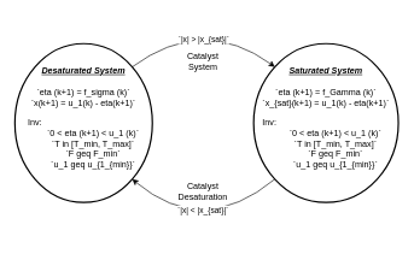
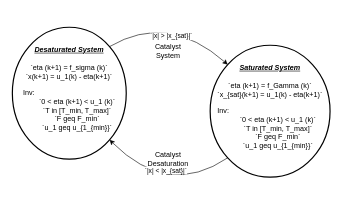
- <mxCell id="2" value="&lt;div style=&quot;&quot;&gt;&lt;b&gt;&lt;i&gt;&lt;u&gt;Desaturated System&lt;/u&gt;&lt;/i&gt;&lt;/b&gt;&lt;/div&gt;&lt;div style=&quot;&quot;&gt;&lt;br&gt;&lt;/div&gt;&lt;div style=&quot;&quot;&gt;&lt;span style=&quot;background-color: transparent; color: light-dark(rgb(0, 0, 0), rgb(255, 255, 255));&quot;&gt;`eta (k+1) = f_sigma (k)`&lt;/span&gt;&lt;/div&gt;&lt;div style=&quot;&quot;&gt;`x(k+1) = u_1(k) - eta(k+1)`&lt;/div&gt;&lt;div style=&quot;&quot;&gt;&lt;span style=&quot;background-color: transparent; color: light-dark(rgb(0, 0, 0), rgb(255, 255, 255));&quot;&gt;&lt;br&gt;&lt;/span&gt;&lt;/div&gt;&lt;div style=&quot;text-align: left;&quot;&gt;&lt;span style=&quot;background-color: transparent; color: light-dark(rgb(0, 0, 0), rgb(255, 255, 255));&quot;&gt;Inv:&lt;/span&gt;&lt;/div&gt;&lt;div style=&quot;&quot;&gt;&lt;span style=&quot;background-color: transparent; color: light-dark(rgb(0, 0, 0), rgb(255, 255, 255));&quot;&gt;&lt;span style=&quot;white-space: pre;&quot;&gt;&#09;&lt;/span&gt;`0 &amp;lt; eta (k+1) &amp;lt; u_1 (k)`&lt;br&gt;&lt;/span&gt;&lt;/div&gt;&lt;div style=&quot;&quot;&gt;&lt;span style=&quot;background-color: transparent; color: light-dark(rgb(0, 0, 0), rgb(255, 255, 255));&quot;&gt;&lt;span style=&quot;white-space: pre;&quot;&gt;&#09;&lt;/span&gt;`T in [T_min, T_max]`&lt;/span&gt;&lt;/div&gt;&lt;div style=&quot;&quot;&gt;&lt;span style=&quot;background-color: transparent; color: light-dark(rgb(0, 0, 0), rgb(255, 255, 255));&quot;&gt;&lt;span style=&quot;white-space: pre;&quot;&gt;&#09;&lt;/span&gt;`F geq F_min`&lt;br&gt;&lt;/span&gt;&lt;/div&gt;&lt;div style=&quot;&quot;&gt;&lt;span style=&quot;background-color: transparent; color: light-dark(rgb(0, 0, 0), rgb(255, 255, 255));&quot;&gt;&lt;span style=&quot;white-space: pre;&quot;&gt;&#09;&lt;/span&gt;`u_1 geq u_{1_{min}}`&lt;br&gt;&lt;/span&gt;&lt;/div&gt;&lt;div&gt;&lt;br&gt;&lt;/div&gt;" style="ellipse;whiteSpace=wrap;html=1;fillColor=none;strokeWidth=2;align=center;" vertex="1" parent="1"><mxGeometry x="20" y="60" width="190" height="220" as="geometry" /></mxCell>
+ <mxCell id="2" value="&lt;div style=&quot;&quot;&gt;&lt;b&gt;&lt;i&gt;&lt;u&gt;Desaturated System&lt;/u&gt;&lt;/i&gt;&lt;/b&gt;&lt;/div&gt;&lt;div style=&quot;&quot;&gt;&lt;br&gt;&lt;/div&gt;&lt;div style=&quot;&quot;&gt;&lt;span style=&quot;background-color: transparent; color: light-dark(rgb(0, 0, 0), rgb(255, 255, 255));&quot;&gt;`eta (k+1) = f_sigma (k)`&lt;/span&gt;&lt;/div&gt;&lt;div style=&quot;&quot;&gt;`x(k+1) = u_1(k) - eta(k+1)`&lt;/div&gt;&lt;div style=&quot;&quot;&gt;&lt;span style=&quot;background-color: transparent; color: light-dark(rgb(0, 0, 0), rgb(255, 255, 255));&quot;&gt;&lt;br&gt;&lt;/span&gt;&lt;/div&gt;&lt;div style=&quot;text-align: left;&quot;&gt;&lt;span style=&quot;background-color: transparent; color: light-dark(rgb(0, 0, 0), rgb(255, 255, 255));&quot;&gt;Inv:&lt;/span&gt;&lt;/div&gt;&lt;div style=&quot;&quot;&gt;&lt;span style=&quot;background-color: transparent; color: light-dark(rgb(0, 0, 0), rgb(255, 255, 255));&quot;&gt;&lt;span style=&quot;white-space: pre;&quot;&gt;&#09;&lt;/span&gt;`0 &amp;lt; eta (k+1) &amp;lt; u_1 (k)`&lt;br&gt;&lt;/span&gt;&lt;/div&gt;&lt;div style=&quot;&quot;&gt;&lt;span style=&quot;background-color: transparent; color: light-dark(rgb(0, 0, 0), rgb(255, 255, 255));&quot;&gt;&lt;span style=&quot;white-space: pre;&quot;&gt;&#09;&lt;/span&gt;`T in [T_min, T_max]`&lt;/span&gt;&lt;/div&gt;&lt;div style=&quot;&quot;&gt;&lt;span style=&quot;background-color: transparent; color: light-dark(rgb(0, 0, 0), rgb(255, 255, 255));&quot;&gt;&lt;span style=&quot;white-space: pre;&quot;&gt;&#09;&lt;/span&gt;`F geq F_min`&lt;br&gt;&lt;/span&gt;&lt;/div&gt;&lt;div style=&quot;&quot;&gt;&lt;span style=&quot;background-color: transparent; color: light-dark(rgb(0, 0, 0), rgb(255, 255, 255));&quot;&gt;&lt;span style=&quot;white-space: pre;&quot;&gt;&#09;&lt;/span&gt;`u_1 geq u_{1_{min}}`&lt;br&gt;&lt;/span&gt;&lt;/div&gt;&lt;div&gt;&lt;br&gt;&lt;/div&gt;" style="ellipse;whiteSpace=wrap;html=1;fillColor=none;strokeWidth=2;align=center;" vertex="1" parent="1"><mxGeometry x="20" y="45" width="190" height="220" as="geometry" /></mxCell>
- <mxCell id="7" value="&lt;div style=&quot;&quot;&gt;&lt;b&gt;&lt;i&gt;&lt;u&gt;Saturated System&lt;/u&gt;&lt;/i&gt;&lt;/b&gt;&lt;/div&gt;&lt;div style=&quot;&quot;&gt;&lt;br&gt;&lt;/div&gt;&lt;div style=&quot;&quot;&gt;&lt;span style=&quot;background-color: transparent; color: light-dark(rgb(0, 0, 0), rgb(255, 255, 255));&quot;&gt;`eta (k+1) = f_Gamma (k)`&lt;/span&gt;&lt;/div&gt;&lt;div style=&quot;&quot;&gt;`x_{sat}(k+1) = u_1(k) - eta(k+1)`&lt;/div&gt;&lt;div style=&quot;&quot;&gt;&lt;span style=&quot;background-color: transparent; color: light-dark(rgb(0, 0, 0), rgb(255, 255, 255));&quot;&gt;&lt;br&gt;&lt;/span&gt;&lt;/div&gt;&lt;div style=&quot;text-align: left;&quot;&gt;&lt;span style=&quot;background-color: transparent; color: light-dark(rgb(0, 0, 0), rgb(255, 255, 255));&quot;&gt;Inv:&lt;/span&gt;&lt;/div&gt;&lt;div style=&quot;&quot;&gt;&lt;span style=&quot;background-color: transparent; color: light-dark(rgb(0, 0, 0), rgb(255, 255, 255));&quot;&gt;&lt;span style=&quot;white-space: pre;&quot;&gt;&#09;&lt;/span&gt;`0 &amp;lt; eta (k+1) &amp;lt; u_1 (k)`&lt;br&gt;&lt;/span&gt;&lt;/div&gt;&lt;div style=&quot;&quot;&gt;&lt;span style=&quot;background-color: transparent; color: light-dark(rgb(0, 0, 0), rgb(255, 255, 255));&quot;&gt;&lt;span style=&quot;white-space: pre;&quot;&gt;&#09;&lt;/span&gt;`T in [T_min, T_max]`&lt;/span&gt;&lt;/div&gt;&lt;div style=&quot;&quot;&gt;&lt;span style=&quot;background-color: transparent; color: light-dark(rgb(0, 0, 0), rgb(255, 255, 255));&quot;&gt;&lt;span style=&quot;white-space: pre;&quot;&gt;&#09;&lt;/span&gt;`F geq F_min`&lt;br&gt;&lt;/span&gt;&lt;/div&gt;&lt;div style=&quot;&quot;&gt;&lt;span style=&quot;background-color: transparent; color: light-dark(rgb(0, 0, 0), rgb(255, 255, 255));&quot;&gt;&lt;span style=&quot;white-space: pre;&quot;&gt;&#09;&lt;/span&gt;`u_1 geq u_{1_{min}}`&lt;br&gt;&lt;/span&gt;&lt;/div&gt;&lt;div&gt;&lt;br&gt;&lt;/div&gt;" style="ellipse;whiteSpace=wrap;html=1;fillColor=none;strokeWidth=2;align=center;" vertex="1" parent="1"><mxGeometry x="350" y="60" width="200" height="220" as="geometry" /></mxCell>
+ <mxCell id="7" value="&lt;div style=&quot;&quot;&gt;&lt;b&gt;&lt;i&gt;&lt;u&gt;Saturated System&lt;/u&gt;&lt;/i&gt;&lt;/b&gt;&lt;/div&gt;&lt;div style=&quot;&quot;&gt;&lt;br&gt;&lt;/div&gt;&lt;div style=&quot;&quot;&gt;&lt;span style=&quot;background-color: transparent; color: light-dark(rgb(0, 0, 0), rgb(255, 255, 255));&quot;&gt;`eta (k+1) = f_Gamma (k)`&lt;/span&gt;&lt;/div&gt;&lt;div style=&quot;&quot;&gt;`x_{sat}(k+1) = u_1(k) - eta(k+1)`&lt;/div&gt;&lt;div style=&quot;&quot;&gt;&lt;span style=&quot;background-color: transparent; color: light-dark(rgb(0, 0, 0), rgb(255, 255, 255));&quot;&gt;&lt;br&gt;&lt;/span&gt;&lt;/div&gt;&lt;div style=&quot;text-align: left;&quot;&gt;&lt;span style=&quot;background-color: transparent; color: light-dark(rgb(0, 0, 0), rgb(255, 255, 255));&quot;&gt;Inv:&lt;/span&gt;&lt;/div&gt;&lt;div style=&quot;&quot;&gt;&lt;span style=&quot;background-color: transparent; color: light-dark(rgb(0, 0, 0), rgb(255, 255, 255));&quot;&gt;&lt;span style=&quot;white-space: pre;&quot;&gt;&#09;&lt;/span&gt;`0 &amp;lt; eta (k+1) &amp;lt; u_1 (k)`&lt;br&gt;&lt;/span&gt;&lt;/div&gt;&lt;div style=&quot;&quot;&gt;&lt;span style=&quot;background-color: transparent; color: light-dark(rgb(0, 0, 0), rgb(255, 255, 255));&quot;&gt;&lt;span style=&quot;white-space: pre;&quot;&gt;&#09;&lt;/span&gt;`T in [T_min, T_max]`&lt;/span&gt;&lt;/div&gt;&lt;div style=&quot;&quot;&gt;&lt;span style=&quot;background-color: transparent; color: light-dark(rgb(0, 0, 0), rgb(255, 255, 255));&quot;&gt;&lt;span style=&quot;white-space: pre;&quot;&gt;&#09;&lt;/span&gt;`F geq F_min`&lt;br&gt;&lt;/span&gt;&lt;/div&gt;&lt;div style=&quot;&quot;&gt;&lt;span style=&quot;background-color: transparent; color: light-dark(rgb(0, 0, 0), rgb(255, 255, 255));&quot;&gt;&lt;span style=&quot;white-space: pre;&quot;&gt;&#09;&lt;/span&gt;`u_1 geq u_{1_{min}}`&lt;br&gt;&lt;/span&gt;&lt;/div&gt;&lt;div&gt;&lt;br&gt;&lt;/div&gt;" style="ellipse;whiteSpace=wrap;html=1;fillColor=none;strokeWidth=2;align=center;" vertex="1" parent="1"><mxGeometry x="350" y="75" width="200" height="220" as="geometry" /></mxCell>
